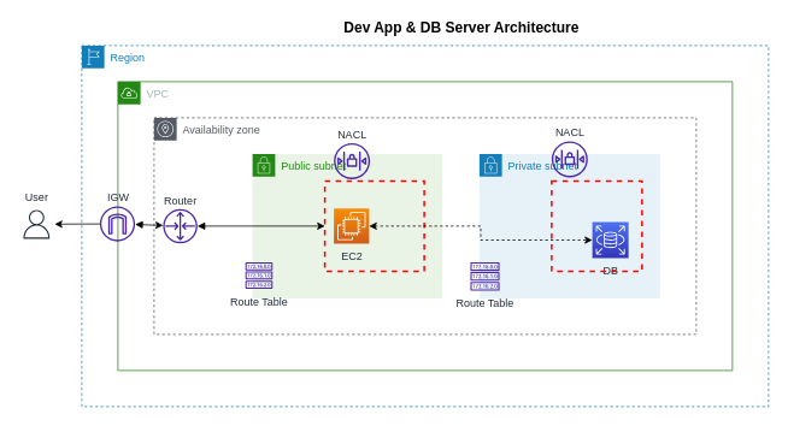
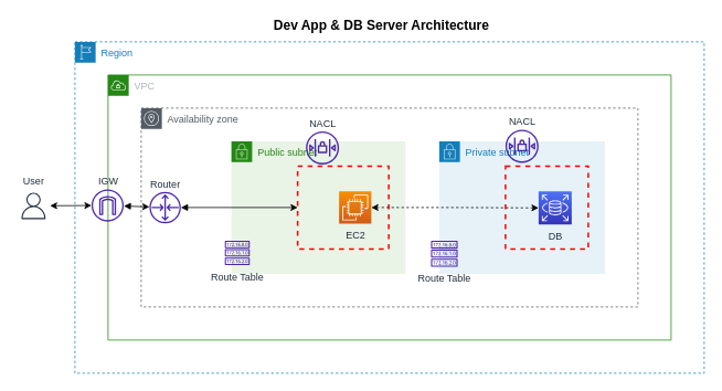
- <mxCell id="22" value="Dev App &amp;amp; DB Server Architecture" style="text;html=1;align=center;verticalAlign=middle;resizable=0;points=[];autosize=1;strokeColor=none;fillColor=none;fontStyle=1;fontSize=16;" parent="1" vertex="1"><mxGeometry x="370" y="20" width="280" height="20" as="geometry" /></mxCell>
+ <mxCell id="22" value="Dev App &amp;amp; DB Server Architecture" style="text;html=1;align=center;verticalAlign=middle;resizable=0;points=[];autosize=1;strokeColor=none;fillColor=none;fontStyle=1;fontSize=16;" parent="1" vertex="1"><mxGeometry x="320" y="20" width="280" height="20" as="geometry" /></mxCell>
- <mxCell id="21" value="" style="endArrow=none;startArrow=classic;html=1;rounded=0;" parent="1" source="18" target="19" edge="1"><mxGeometry width="50" height="50" relative="1" as="geometry"><mxPoint x="300" y="240" as="sourcePoint" /><mxPoint x="350" y="190" as="targetPoint" /></mxGeometry></mxCell>
+ <mxCell id="21" value="" style="endArrow=classic;startArrow=classic;html=1;rounded=0;" parent="1" source="18" target="19" edge="1"><mxGeometry width="50" height="50" relative="1" as="geometry"><mxPoint x="300" y="240" as="sourcePoint" /><mxPoint x="350" y="190" as="targetPoint" /></mxGeometry></mxCell>
- <mxCell id="10" value="EC2" style="sketch=0;points=[[0,0,0],[0.25,0,0],[0.5,0,0],[0.75,0,0],[1,0,0],[0,1,0],[0.25,1,0],[0.5,1,0],[0.75,1,0],[1,1,0],[0,0.25,0],[0,0.5,0],[0,0.75,0],[1,0.25,0],[1,0.5,0],[1,0.75,0]];outlineConnect=0;fontColor=#232F3E;gradientColor=#F78E04;gradientDirection=north;fillColor=#D05C17;strokeColor=#ffffff;dashed=0;verticalLabelPosition=bottom;verticalAlign=top;align=center;html=1;fontSize=12;fontStyle=0;aspect=fixed;shape=mxgraph.aws4.resourceIcon;resIcon=mxgraph.aws4.ec2;" parent="9" vertex="1"><mxGeometry x="90" y="60.5" width="39" height="39" as="geometry" /></mxCell>
+ <mxCell id="10" value="EC2" style="sketch=0;points=[[0,0,0],[0.25,0,0],[0.5,0,0],[0.75,0,0],[1,0,0],[0,1,0],[0.25,1,0],[0.5,1,0],[0.75,1,0],[1,1,0],[0,0.25,0],[0,0.5,0],[0,0.75,0],[1,0.25,0],[1,0.5,0],[1,0.75,0]];outlineConnect=0;fontColor=#232F3E;gradientColor=#F78E04;gradientDirection=north;fillColor=#D05C17;strokeColor=#ffffff;dashed=0;verticalLabelPosition=bottom;verticalAlign=top;align=center;html=1;fontSize=12;fontStyle=0;aspect=fixed;shape=mxgraph.aws4.resourceIcon;resIcon=mxgraph.aws4.ec2;" parent="9" vertex="1"><mxGeometry x="130" y="60.5" width="39" height="39" as="geometry" /></mxCell>
- <mxCell id="6" value="DB" style="sketch=0;points=[[0,0,0],[0.25,0,0],[0.5,0,0],[0.75,0,0],[1,0,0],[0,1,0],[0.25,1,0],[0.5,1,0],[0.75,1,0],[1,1,0],[0,0.25,0],[0,0.5,0],[0,0.75,0],[1,0.25,0],[1,0.5,0],[1,0.75,0]];outlineConnect=0;fontColor=#232F3E;gradientColor=#4D72F3;gradientDirection=north;fillColor=#3334B9;strokeColor=#ffffff;dashed=0;verticalLabelPosition=bottom;verticalAlign=top;align=center;html=1;fontSize=12;fontStyle=0;aspect=fixed;shape=mxgraph.aws4.resourceIcon;resIcon=mxgraph.aws4.rds;" parent="5" vertex="1"><mxGeometry x="125" y="75.5" width="40" height="40" as="geometry" /></mxCell>
+ <mxCell id="6" value="DB" style="sketch=0;points=[[0,0,0],[0.25,0,0],[0.5,0,0],[0.75,0,0],[1,0,0],[0,1,0],[0.25,1,0],[0.5,1,0],[0.75,1,0],[1,1,0],[0,0.25,0],[0,0.5,0],[0,0.75,0],[1,0.25,0],[1,0.5,0],[1,0.75,0]];outlineConnect=0;fontColor=#232F3E;gradientColor=#4D72F3;gradientDirection=north;fillColor=#3334B9;strokeColor=#ffffff;dashed=0;verticalLabelPosition=bottom;verticalAlign=top;align=center;html=1;fontSize=12;fontStyle=0;aspect=fixed;shape=mxgraph.aws4.resourceIcon;resIcon=mxgraph.aws4.rds;" parent="5" vertex="1"><mxGeometry x="120" y="60.5" width="40" height="40" as="geometry" /></mxCell>
